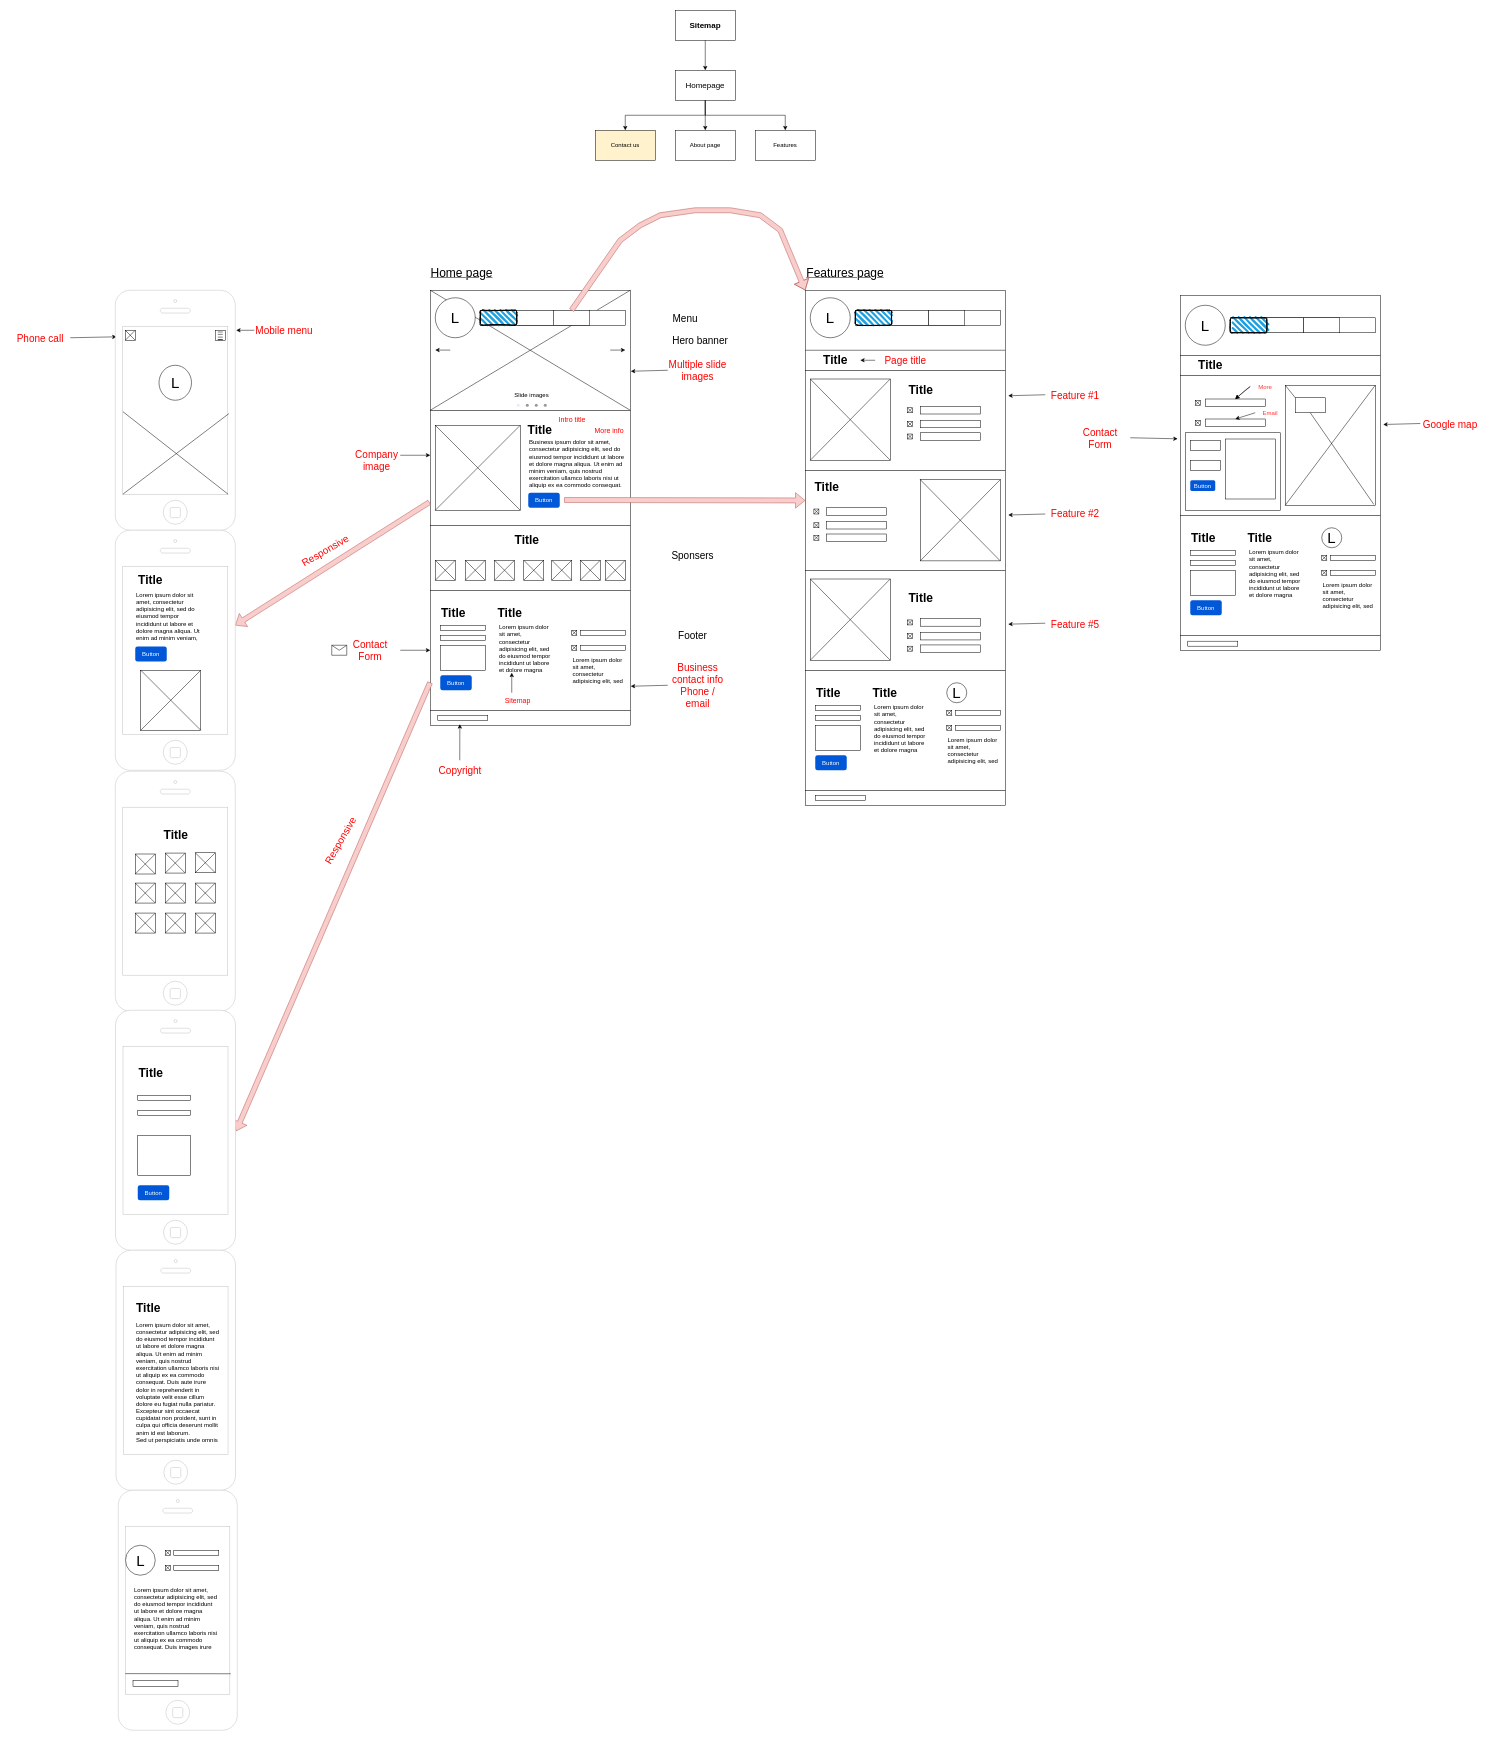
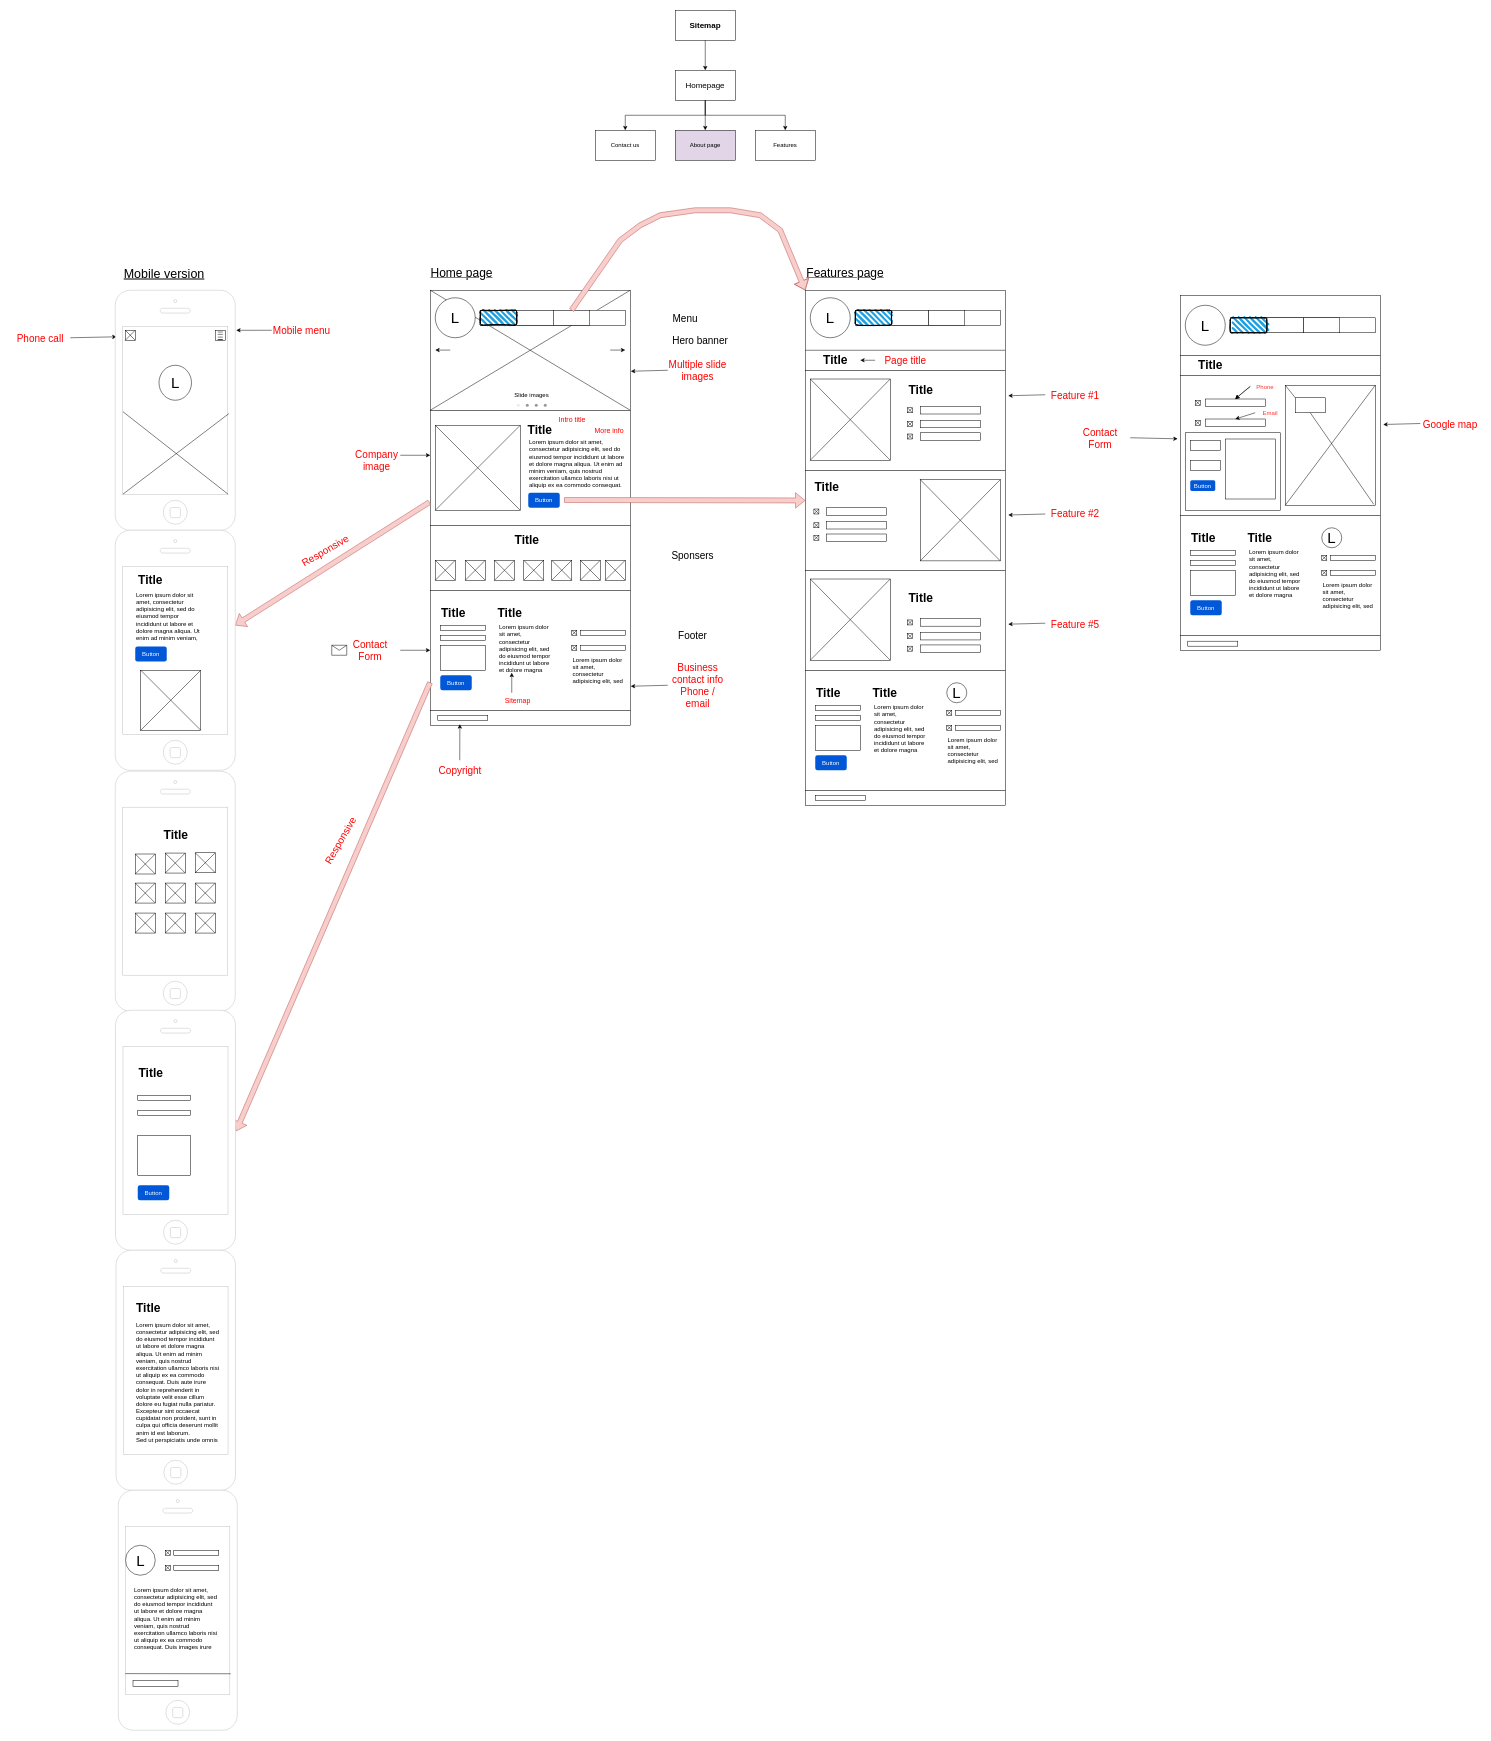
- <mxCell id="10" value="Contact us" style="rounded=0;whiteSpace=wrap;html=1;fillColor=#fff2cc;" parent="1" vertex="1"><mxGeometry x="1190" y="260" width="120" height="60" as="geometry" /></mxCell>
+ <mxCell id="10" value="Contact us" style="rounded=0;whiteSpace=wrap;html=1;" parent="1" vertex="1"><mxGeometry x="1190" y="260" width="120" height="60" as="geometry" /></mxCell>
- <mxCell id="8" value="About page" style="rounded=0;whiteSpace=wrap;html=1;" parent="1" vertex="1"><mxGeometry x="1350" y="260" width="120" height="60" as="geometry" /></mxCell>
+ <mxCell id="8" value="About page" style="rounded=0;whiteSpace=wrap;html=1;fillColor=#e1d5e7;" parent="1" vertex="1"><mxGeometry x="1350" y="260" width="120" height="60" as="geometry" /></mxCell>
+ <mxCell id="237" value="&lt;font style=&quot;font-size: 25px;&quot;&gt;&lt;u&gt;Mobile version&lt;/u&gt;&lt;/font&gt;" style="text;html=1;align=center;verticalAlign=middle;whiteSpace=wrap;rounded=0;" parent="1" vertex="1"><mxGeometry x="227.5" y="530" width="200" height="30" as="geometry" /></mxCell>
- <mxCell id="239" value="&lt;span style=&quot;font-size: 20px;&quot;&gt;Mobile menu&lt;/span&gt;" style="text;html=1;align=center;verticalAlign=middle;whiteSpace=wrap;rounded=0;fontColor=#FF0000;" parent="1" vertex="1"><mxGeometry x="508" y="640" width="120" height="40" as="geometry" /></mxCell>
+ <mxCell id="239" value="&lt;span style=&quot;font-size: 20px;&quot;&gt;Mobile menu&lt;/span&gt;" style="text;html=1;align=center;verticalAlign=middle;whiteSpace=wrap;rounded=0;fontColor=#FF0000;" parent="1" vertex="1"><mxGeometry x="543" y="640" width="120" height="40" as="geometry" /></mxCell>
- <mxCell id="212" value="&lt;font color=&quot;#ff3333&quot;&gt;More&lt;/font&gt;" style="text;html=1;align=center;verticalAlign=middle;whiteSpace=wrap;rounded=0;" parent="1" vertex="1"><mxGeometry x="2500" y="757.5" width="60" height="30" as="geometry" /></mxCell>
+ <mxCell id="212" value="&lt;font color=&quot;#ff3333&quot;&gt;Phone&lt;/font&gt;" style="text;html=1;align=center;verticalAlign=middle;whiteSpace=wrap;rounded=0;" parent="1" vertex="1"><mxGeometry x="2500" y="757.5" width="60" height="30" as="geometry" /></mxCell>
- <mxCell id="24" value="Business ipsum dolor sit amet, consectetur adipisicing elit, sed do eiusmod tempor incididunt ut labore et dolore magna aliqua. Ut enim ad minim veniam, quis nostrud exercitation ullamco laboris nisi ut aliquip ex ea commodo consequat." style="text;spacingTop=-5;whiteSpace=wrap;html=1;align=left;fontSize=12;fontFamily=Helvetica;fillColor=none;strokeColor=none;" parent="1" vertex="1"><mxGeometry x="1056" y="875" width="194" height="110" as="geometry" /></mxCell>
+ <mxCell id="24" value="Lorem ipsum dolor sit amet, consectetur adipisicing elit, sed do eiusmod tempor incididunt ut labore et dolore magna aliqua. Ut enim ad minim veniam, quis nostrud exercitation ullamco laboris nisi ut aliquip ex ea commodo consequat." style="text;spacingTop=-5;whiteSpace=wrap;html=1;align=left;fontSize=12;fontFamily=Helvetica;fillColor=none;strokeColor=none;" parent="1" vertex="1"><mxGeometry x="1056" y="875" width="194" height="110" as="geometry" /></mxCell>
